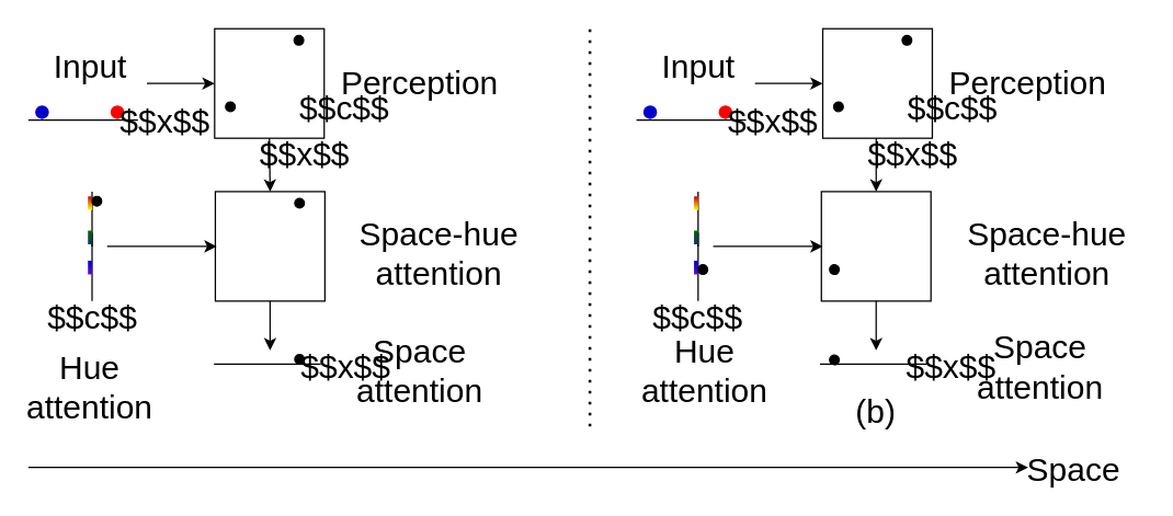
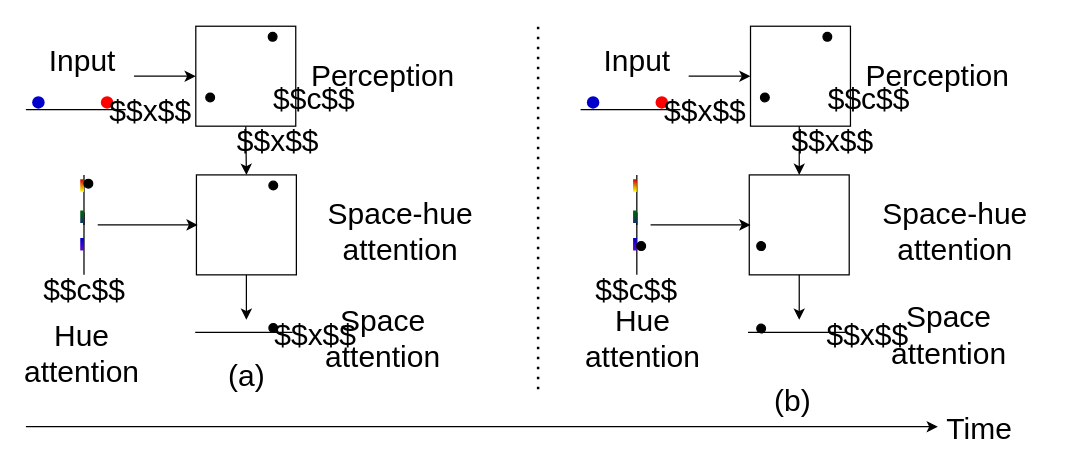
+ <mxCell id="43" value="&lt;font style=&quot;font-size: 24px&quot;&gt;(a)&lt;/font&gt;" style="text;html=1;strokeColor=none;fillColor=none;align=center;verticalAlign=middle;whiteSpace=wrap;rounded=0;" parent="1" vertex="1"><mxGeometry x="181.5" y="288.5" width="30" height="24" as="geometry" /></mxCell>
- <mxCell id="44" value="&lt;font style=&quot;font-size: 24px&quot;&gt;(b)&lt;/font&gt;" style="text;html=1;strokeColor=none;fillColor=none;align=center;verticalAlign=middle;whiteSpace=wrap;rounded=0;" parent="1" vertex="1"><mxGeometry x="624" y="288.5" width="30" height="24" as="geometry" /></mxCell>
+ <mxCell id="44" value="&lt;font style=&quot;font-size: 24px&quot;&gt;(b)&lt;/font&gt;" style="text;html=1;strokeColor=none;fillColor=none;align=center;verticalAlign=middle;whiteSpace=wrap;rounded=0;" parent="1" vertex="1"><mxGeometry x="619" y="308.5" width="30" height="24" as="geometry" /></mxCell>
- <mxCell id="65" value="&lt;font style=&quot;font-size: 24px&quot;&gt;Space&lt;/font&gt;" style="text;html=1;strokeColor=none;fillColor=none;align=center;verticalAlign=middle;whiteSpace=wrap;rounded=0;" vertex="1" parent="1"><mxGeometry x="742" y="331" width="83" height="24" as="geometry" /></mxCell>
+ <mxCell id="65" value="&lt;font style=&quot;font-size: 24px&quot;&gt;Time&lt;/font&gt;" style="text;html=1;strokeColor=none;fillColor=none;align=center;verticalAlign=middle;whiteSpace=wrap;rounded=0;" vertex="1" parent="1"><mxGeometry x="742" y="331" width="83" height="24" as="geometry" /></mxCell>
